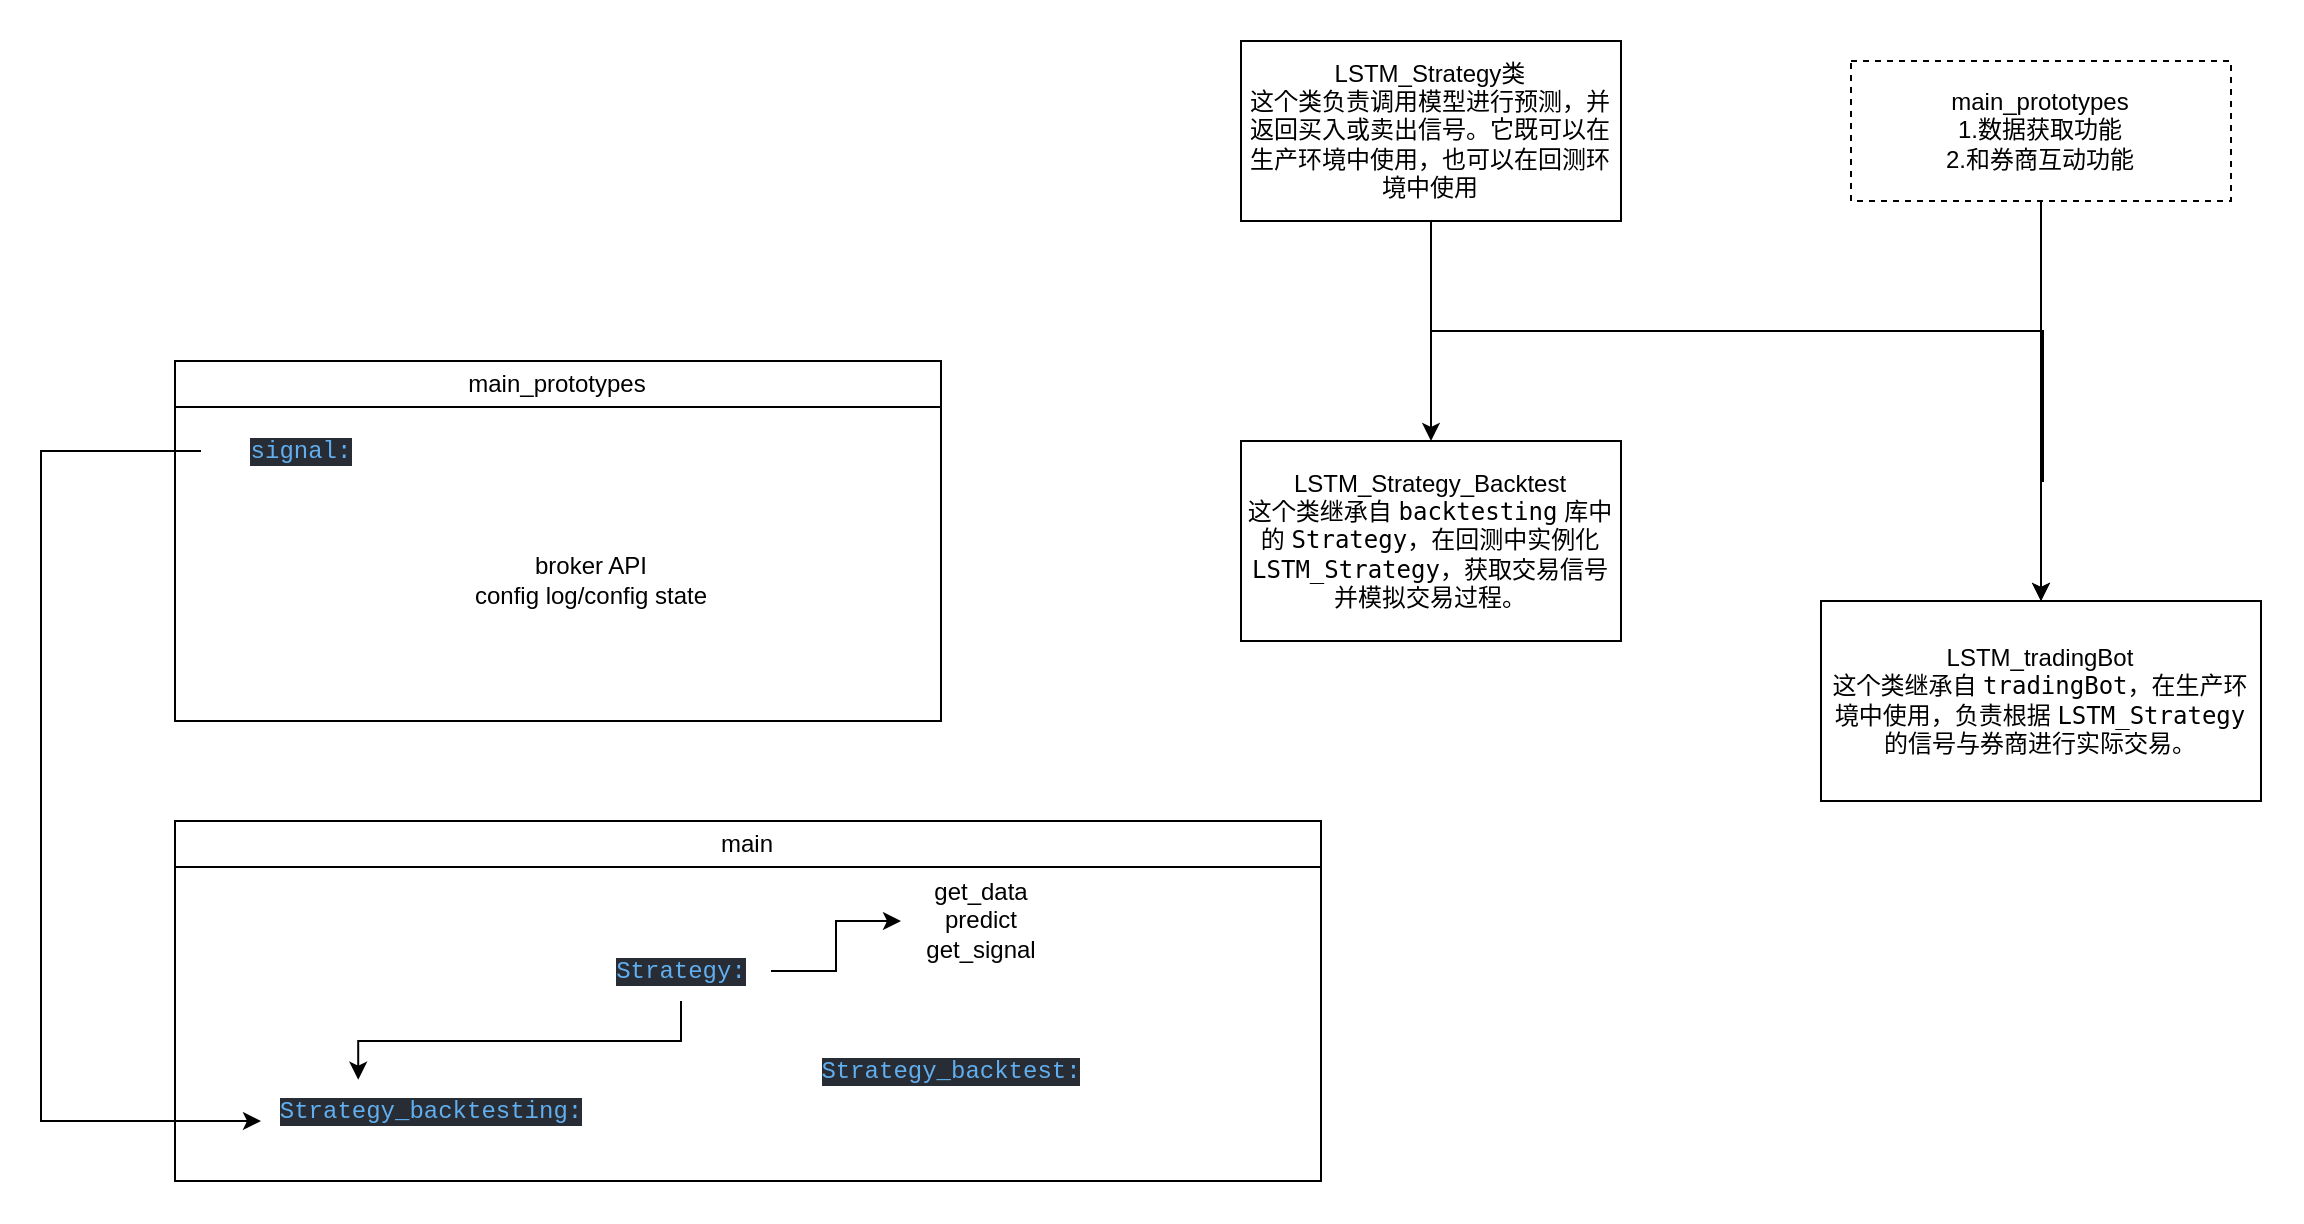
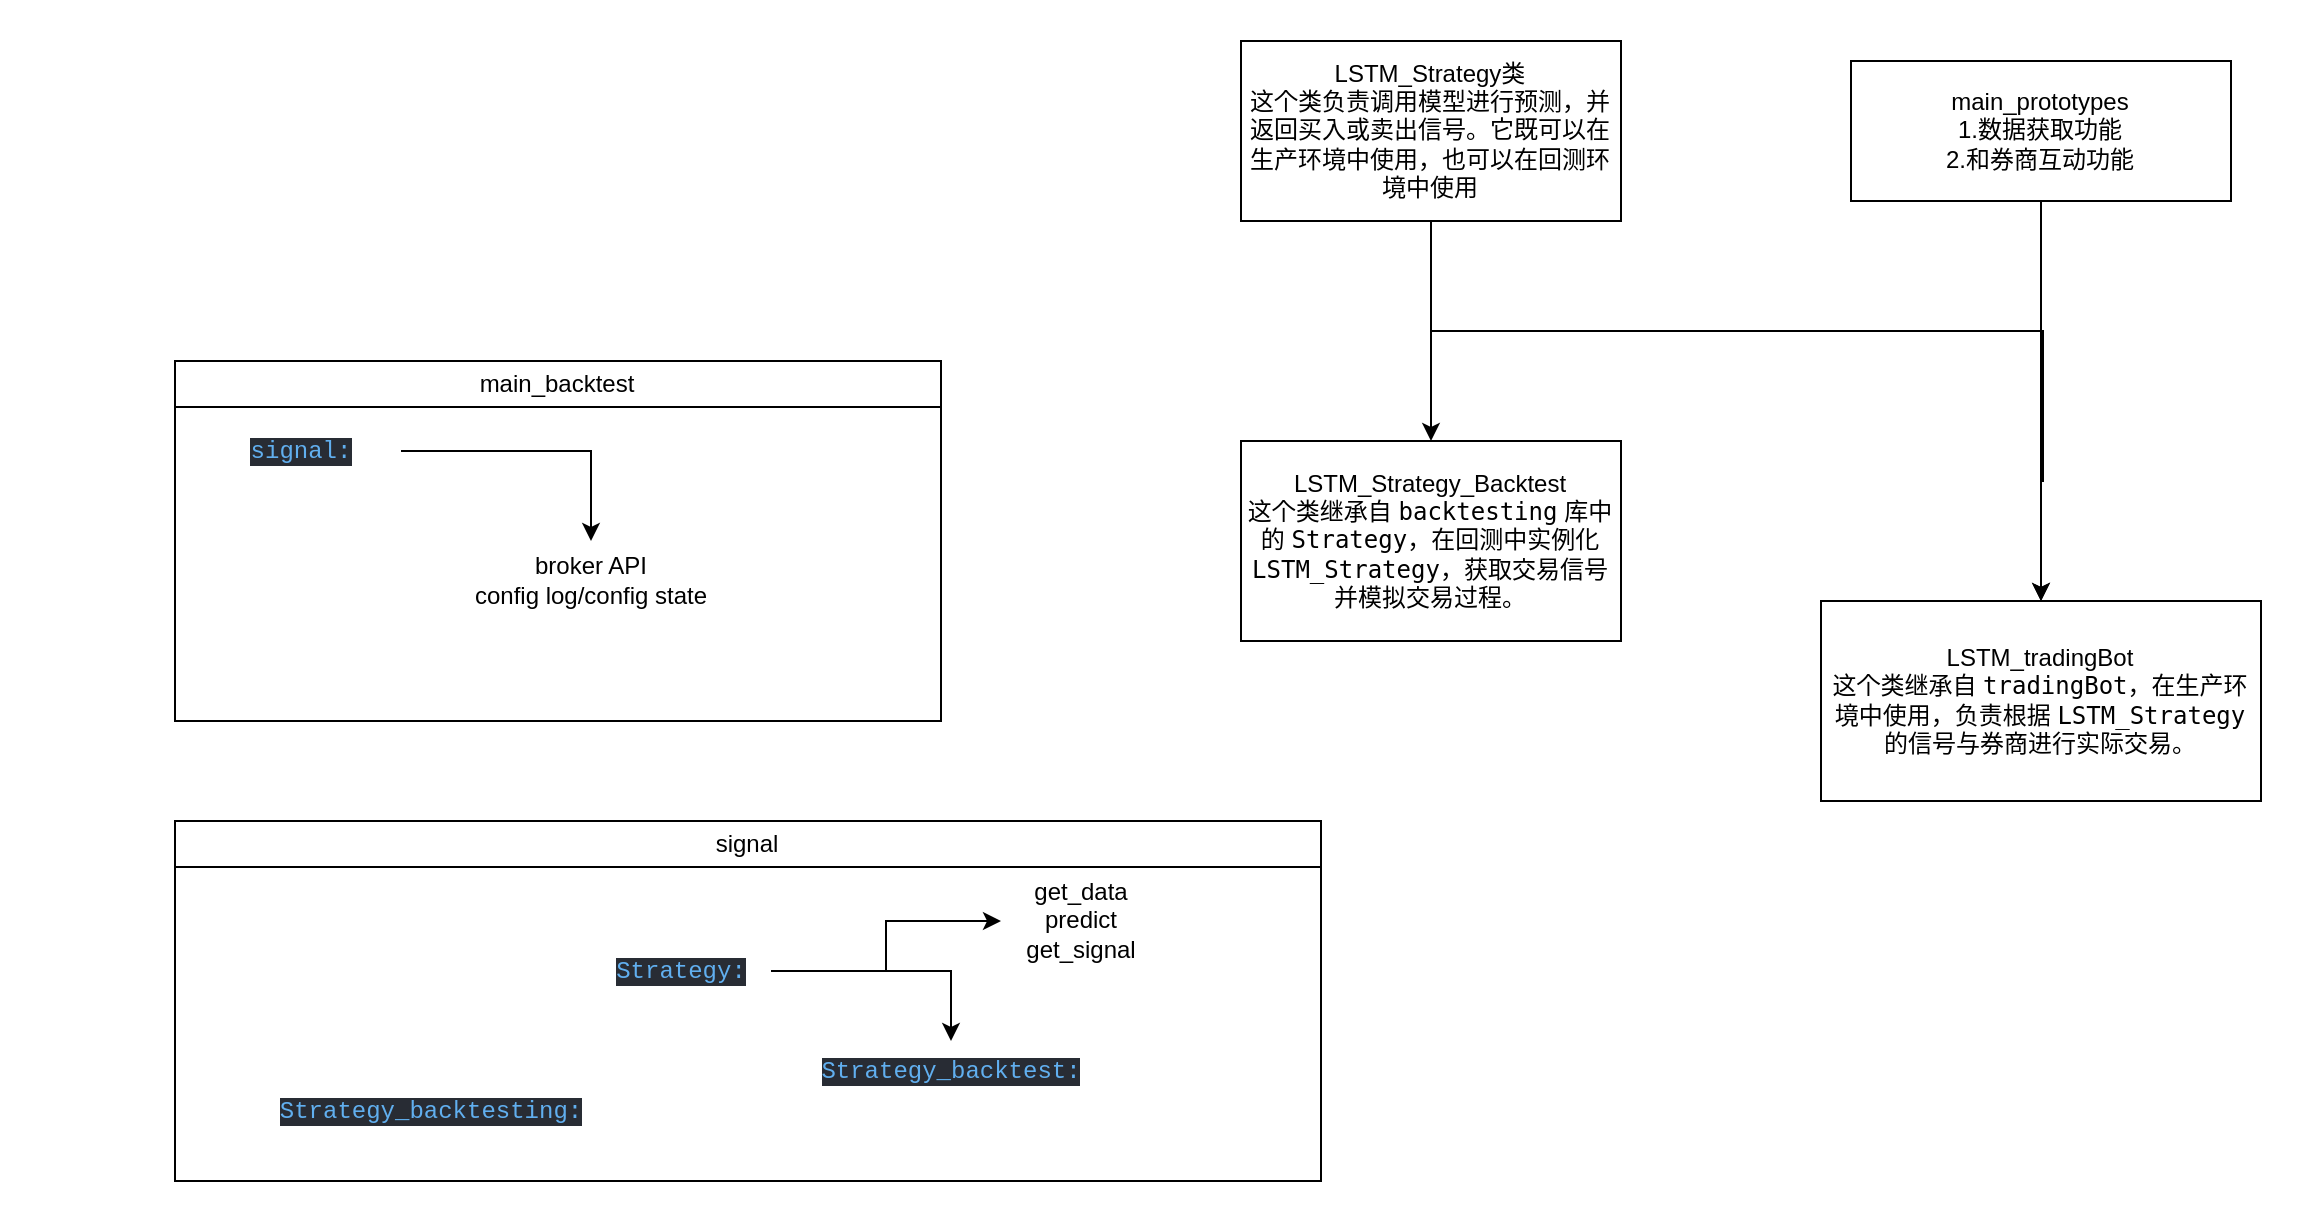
- <mxCell id="3" value="main_prototypes&lt;div&gt;1.数据获取功能&lt;/div&gt;&lt;div&gt;2.和券商互动功能&lt;/div&gt;" style="rounded=0;whiteSpace=wrap;html=1;dashed=1;" parent="1" vertex="1"><mxGeometry x="925" y="30" width="190" height="70" as="geometry" /></mxCell>
+ <mxCell id="3" value="main_prototypes&lt;div&gt;1.数据获取功能&lt;/div&gt;&lt;div&gt;2.和券商互动功能&lt;/div&gt;" style="rounded=0;whiteSpace=wrap;html=1;" parent="1" vertex="1"><mxGeometry x="925" y="30" width="190" height="70" as="geometry" /></mxCell>
- <mxCell id="9" value="&lt;span style=&quot;font-weight: 400;&quot;&gt;main_prototypes&lt;/span&gt;" style="swimlane;whiteSpace=wrap;html=1;" vertex="1" parent="1"><mxGeometry x="87" y="180" width="383" height="180" as="geometry"><mxRectangle x="-380" y="300" width="140" height="30" as="alternateBounds" /></mxGeometry></mxCell>
+ <mxCell id="9" value="&lt;span style=&quot;font-weight: 400;&quot;&gt;main_backtest&lt;/span&gt;" style="swimlane;whiteSpace=wrap;html=1;" vertex="1" parent="1"><mxGeometry x="87" y="180" width="383" height="180" as="geometry"><mxRectangle x="-380" y="300" width="140" height="30" as="alternateBounds" /></mxGeometry></mxCell>
+ <mxCell id="10" value="" style="edgeStyle=orthogonalEdgeStyle;rounded=0;orthogonalLoop=1;jettySize=auto;html=1;" edge="1" parent="9" source="11" target="12"><mxGeometry relative="1" as="geometry" /></mxCell>
- <mxCell id="21" style="edgeStyle=orthogonalEdgeStyle;rounded=0;orthogonalLoop=1;jettySize=auto;html=1;entryX=0;entryY=0.667;entryDx=0;entryDy=0;entryPerimeter=0;" edge="1" parent="1" source="11" target="17"><mxGeometry relative="1" as="geometry"><Array as="points"><mxPoint x="20" y="225" /><mxPoint x="20" y="560" /></Array></mxGeometry></mxCell>
- <mxCell id="13" value="&lt;span style=&quot;font-weight: 400;&quot;&gt;main&lt;/span&gt;" style="swimlane;whiteSpace=wrap;html=1;" vertex="1" parent="1"><mxGeometry x="87" y="410" width="573" height="180" as="geometry"><mxRectangle x="-380" y="300" width="140" height="30" as="alternateBounds" /></mxGeometry></mxCell>
+ <mxCell id="13" value="&lt;span style=&quot;font-weight: 400;&quot;&gt;signal&lt;/span&gt;" style="swimlane;whiteSpace=wrap;html=1;" vertex="1" parent="1"><mxGeometry x="87" y="410" width="573" height="180" as="geometry"><mxRectangle x="-380" y="300" width="140" height="30" as="alternateBounds" /></mxGeometry></mxCell>
- <mxCell id="20" value="&lt;div&gt;get_data&lt;/div&gt;predict&lt;div&gt;get_signal&lt;/div&gt;" style="text;html=1;align=center;verticalAlign=middle;resizable=0;points=[];autosize=1;strokeColor=none;fillColor=none;" vertex="1" parent="13"><mxGeometry x="363" y="20" width="80" height="60" as="geometry" /></mxCell>
+ <mxCell id="20" value="&lt;div&gt;get_data&lt;/div&gt;predict&lt;div&gt;get_signal&lt;/div&gt;" style="text;html=1;align=center;verticalAlign=middle;resizable=0;points=[];autosize=1;strokeColor=none;fillColor=none;" vertex="1" parent="13"><mxGeometry x="413" y="20" width="80" height="60" as="geometry" /></mxCell>
+ <mxCell id="15" style="edgeStyle=orthogonalEdgeStyle;rounded=0;orthogonalLoop=1;jettySize=auto;html=1;" edge="1" parent="13" source="16" target="18"><mxGeometry relative="1" as="geometry" /></mxCell>
- <mxCell id="19" style="edgeStyle=orthogonalEdgeStyle;rounded=0;orthogonalLoop=1;jettySize=auto;html=1;entryX=0.286;entryY=-0.022;entryDx=0;entryDy=0;entryPerimeter=0;" edge="1" parent="13" source="16" target="17"><mxGeometry relative="1" as="geometry" /></mxCell>
